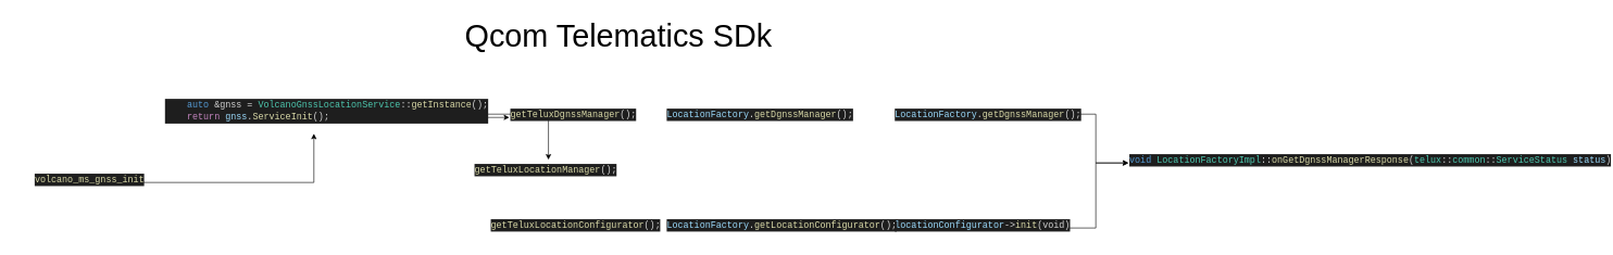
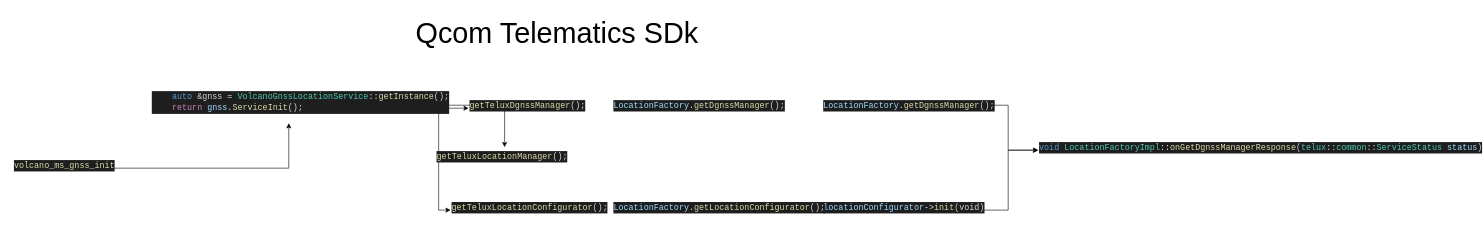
- <mxCell id="18" value="&lt;span style=&quot;font-size: 48px;&quot;&gt;Qcom Telematics SDk&lt;/span&gt;" style="text;whiteSpace=wrap;html=1;" vertex="1" parent="1"><mxGeometry x="710" y="20" width="560" height="70" as="geometry" /></mxCell>
+ <mxCell id="18" value="&lt;span style=&quot;font-size: 48px;&quot;&gt;Qcom Telematics SDk&lt;/span&gt;" style="text;whiteSpace=wrap;html=1;" vertex="1" parent="1"><mxGeometry x="690" y="20" width="560" height="70" as="geometry" /></mxCell>
- <mxCell id="3" value="&lt;div style=&quot;color: #d4d4d4;background-color: #1e1e1e;font-family: Consolas, 'Courier New', monospace;font-weight: normal;font-size: 14px;line-height: 19px;white-space: pre;&quot;&gt;&lt;div&gt;&lt;span style=&quot;color: #dcdcaa;&quot;&gt;volcano_ms_gnss_init&lt;/span&gt;&lt;/div&gt;&lt;/div&gt;" style="text;whiteSpace=wrap;html=1;" parent="1" vertex="1"><mxGeometry x="50" y="260" width="150" height="40" as="geometry" /></mxCell>
+ <mxCell id="3" value="&lt;div style=&quot;color: #d4d4d4;background-color: #1e1e1e;font-family: Consolas, 'Courier New', monospace;font-weight: normal;font-size: 14px;line-height: 19px;white-space: pre;&quot;&gt;&lt;div&gt;&lt;span style=&quot;color: #dcdcaa;&quot;&gt;volcano_ms_gnss_init&lt;/span&gt;&lt;/div&gt;&lt;/div&gt;" style="text;whiteSpace=wrap;html=1;" parent="1" vertex="1"><mxGeometry x="20" y="260" width="150" height="40" as="geometry" /></mxCell>
+ <mxCell id="6" style="edgeStyle=orthogonalEdgeStyle;rounded=0;orthogonalLoop=1;jettySize=auto;html=1;exitX=1;exitY=0.5;exitDx=0;exitDy=0;entryX=0;entryY=0.5;entryDx=0;entryDy=0;" parent="1" source="7" target="10" edge="1"><mxGeometry relative="1" as="geometry" /></mxCell>
